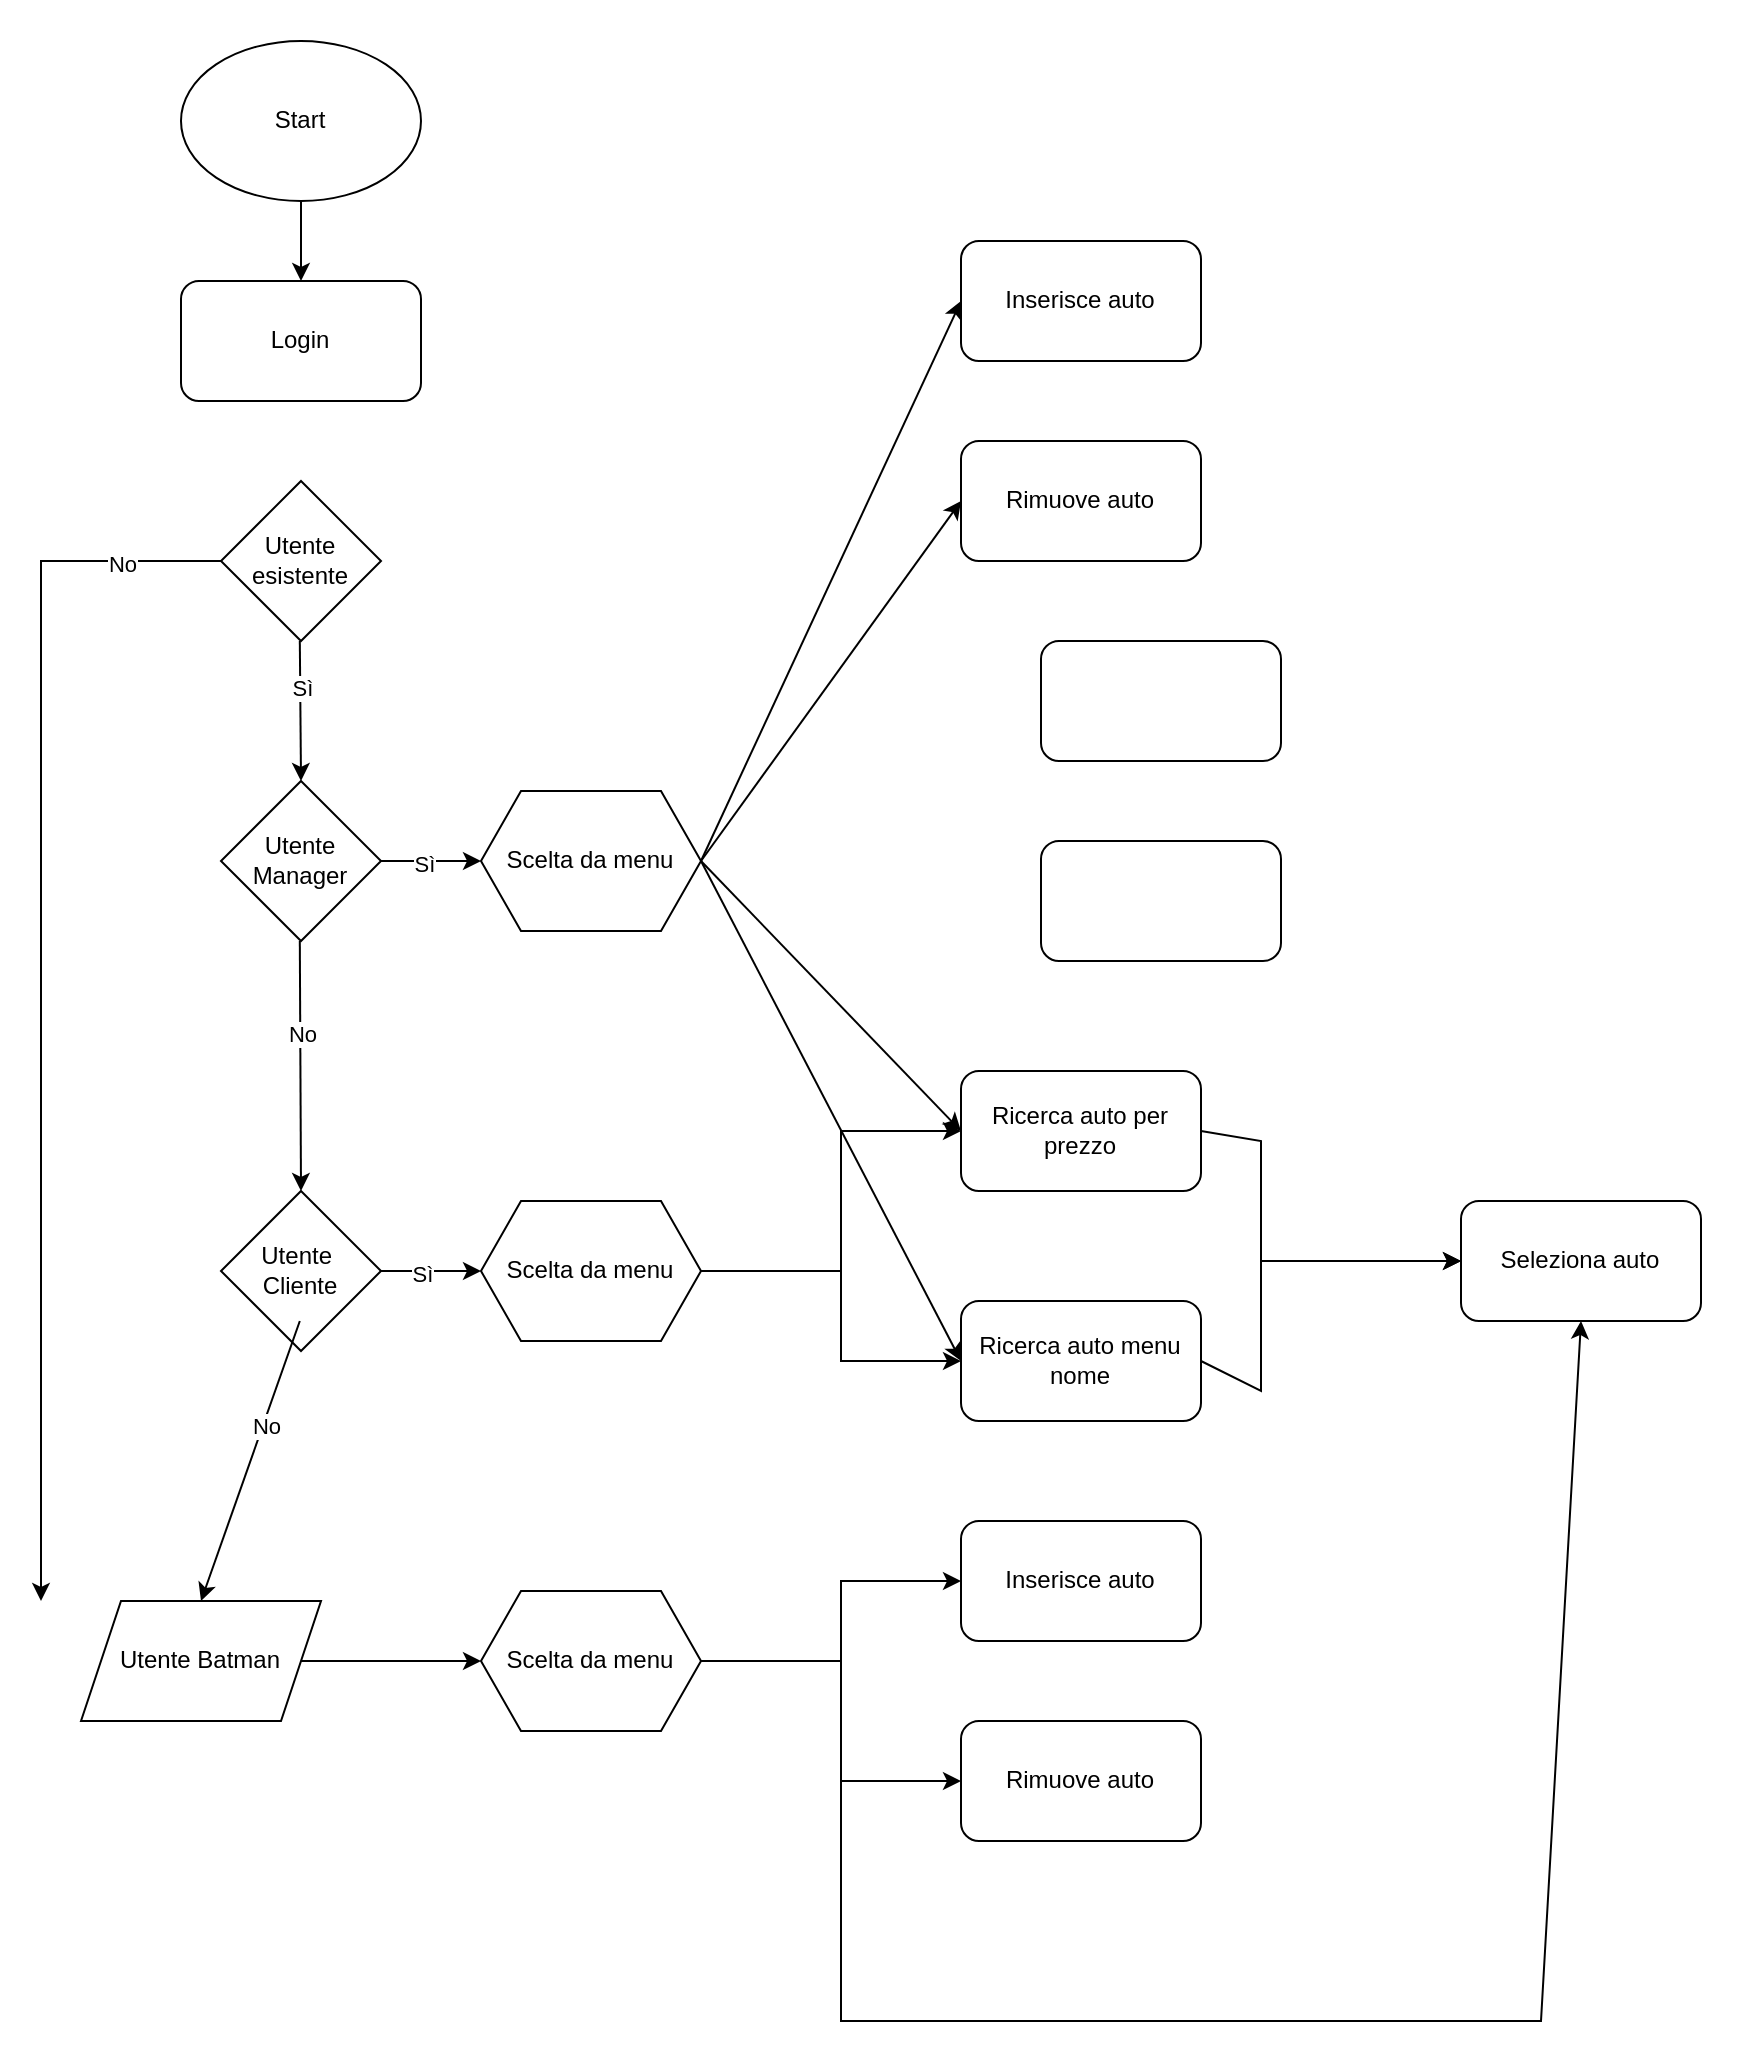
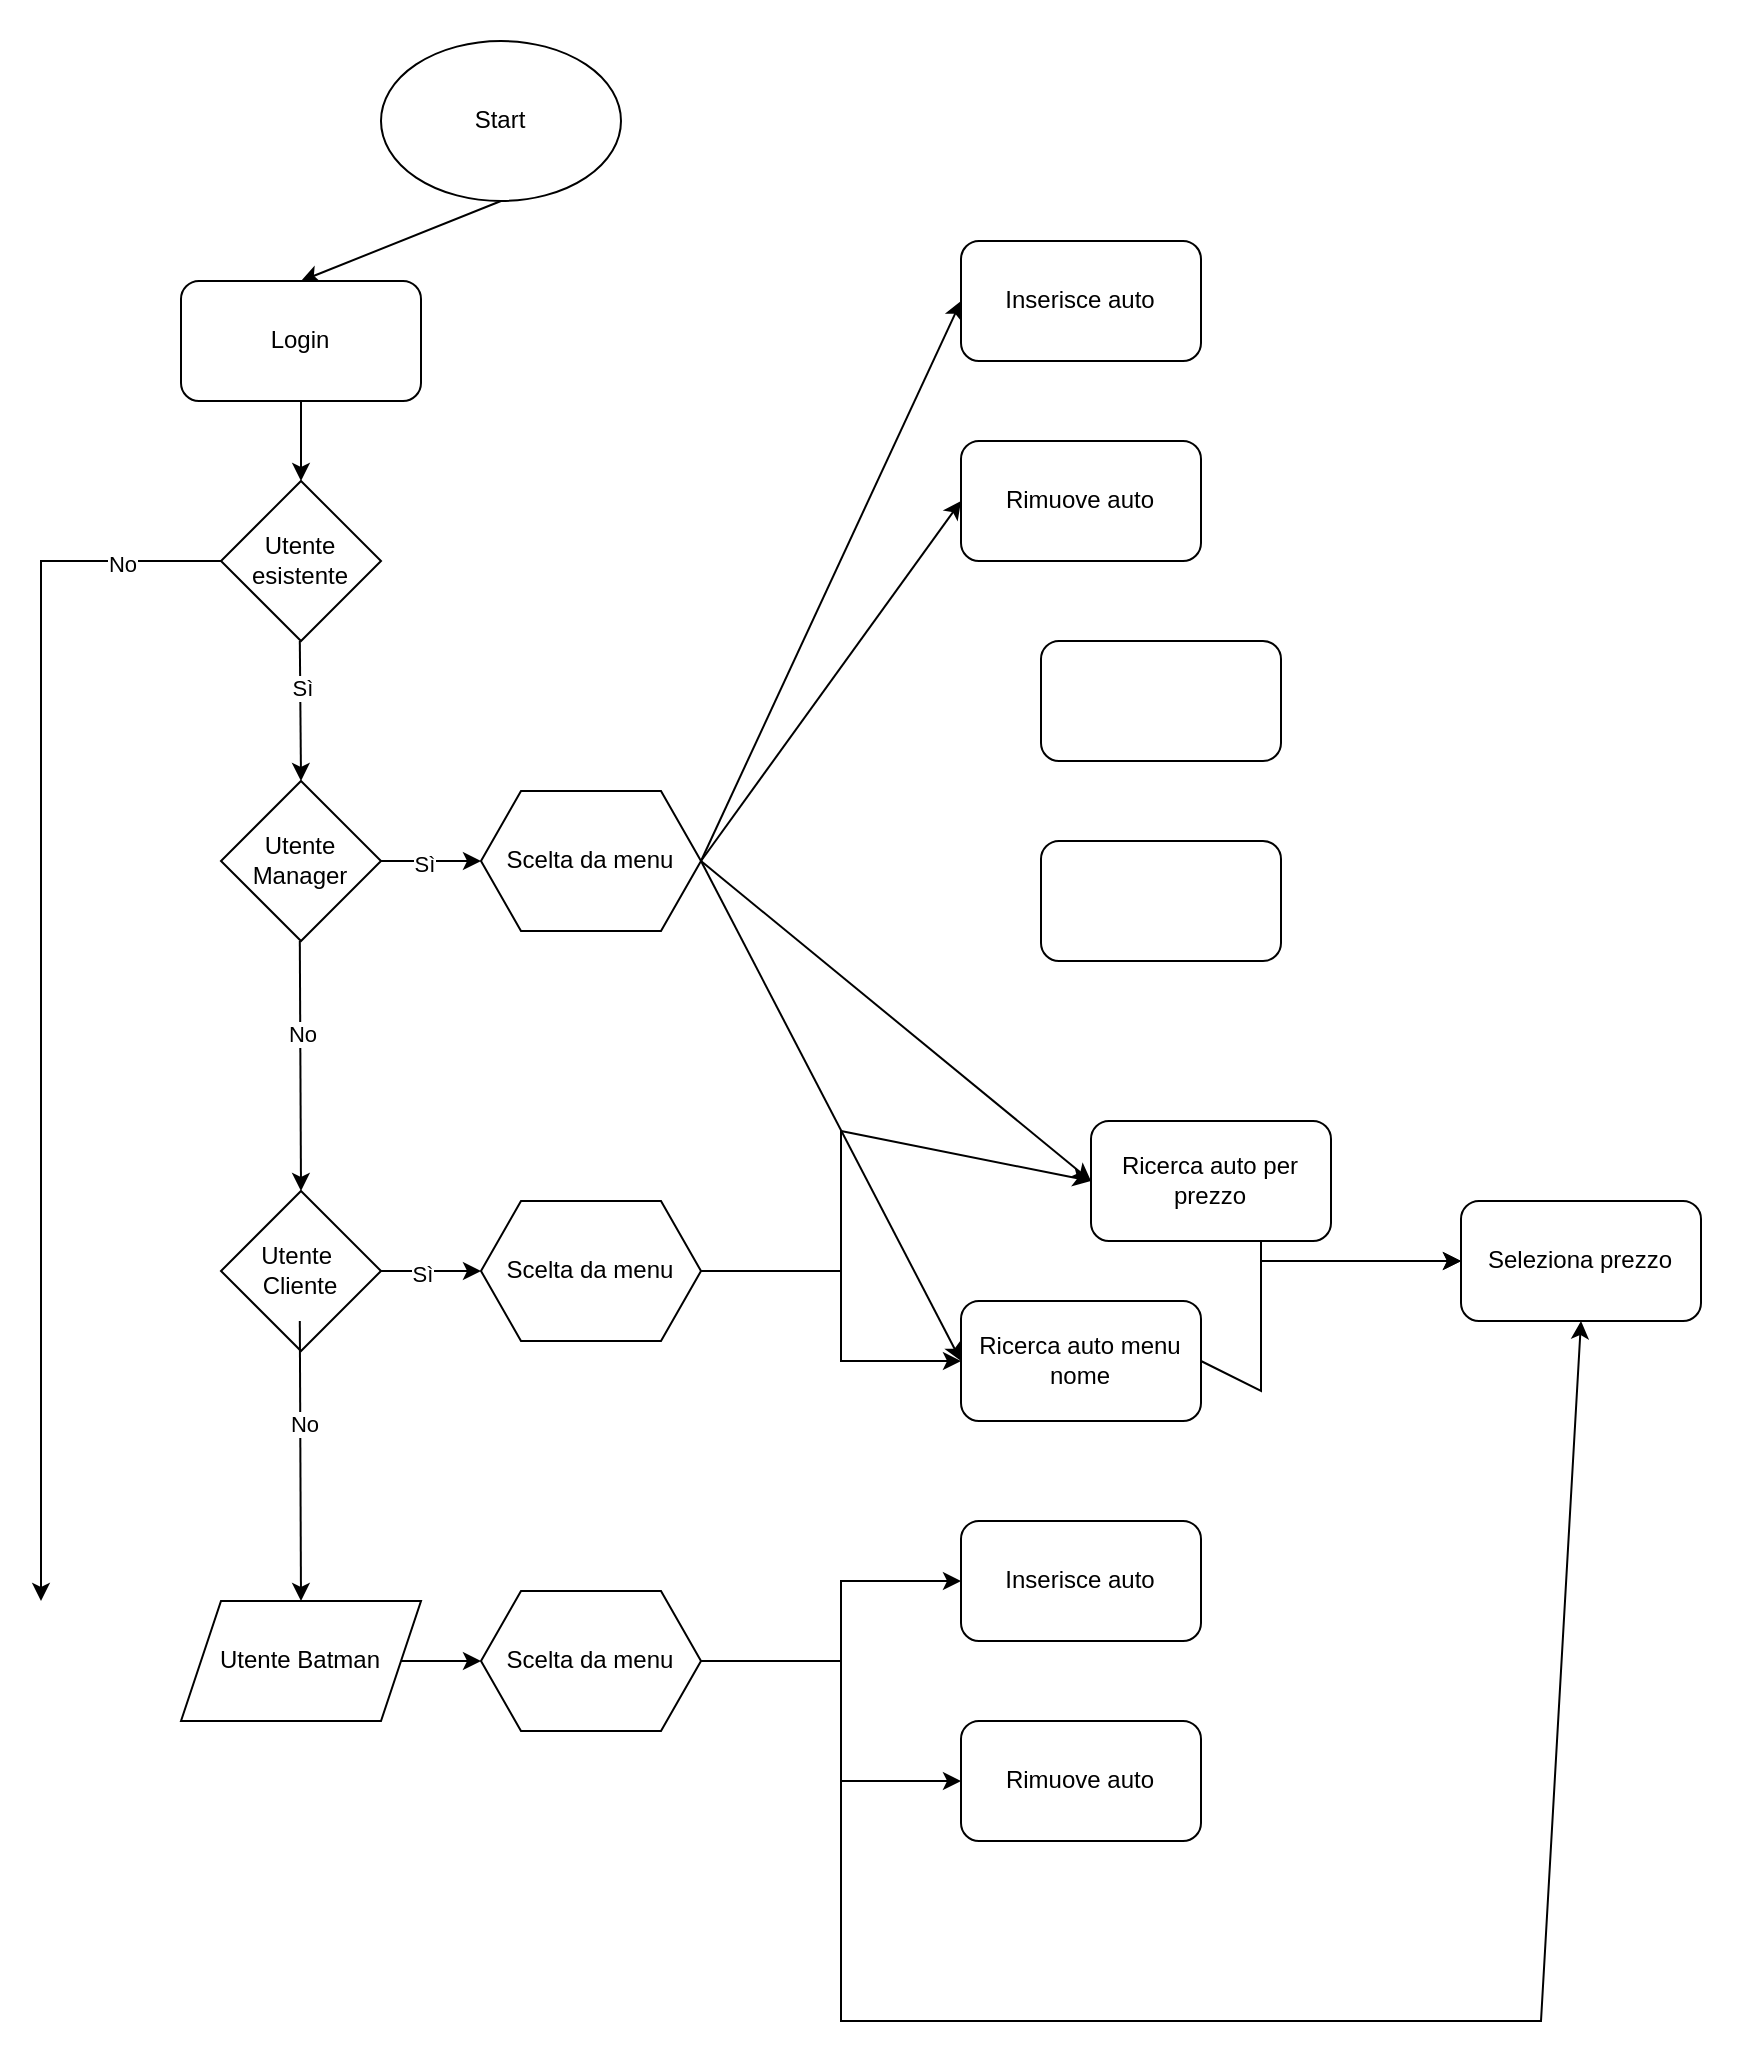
- <mxCell id="2" value="Start" style="ellipse;whiteSpace=wrap;html=1;" vertex="1" parent="1"><mxGeometry x="90" width="120" height="80" as="geometry" y="20" /></mxCell>
+ <mxCell id="2" value="Start" style="ellipse;whiteSpace=wrap;html=1;" vertex="1" parent="1"><mxGeometry x="190" y="20" width="120" height="80" as="geometry" /></mxCell>
+ <mxCell id="7" value="" style="endArrow=classic;html=1;rounded=0;exitX=0.5;exitY=1;exitDx=0;exitDy=0;entryX=0.5;entryY=0;entryDx=0;entryDy=0;" edge="1" parent="1" source="28" target="6"><mxGeometry width="50" height="50" relative="1" as="geometry"><mxPoint x="149.41" y="200" as="sourcePoint" /><mxPoint x="149.41" y="240" as="targetPoint" /></mxGeometry></mxCell>
- <mxCell id="33" value="Ricerca auto per prezzo" style="rounded=1;whiteSpace=wrap;html=1;" vertex="1" parent="1"><mxGeometry x="480" y="535" width="120" height="60" as="geometry" /></mxCell>
+ <mxCell id="33" value="Ricerca auto per prezzo" style="rounded=1;whiteSpace=wrap;html=1;" vertex="1" parent="1"><mxGeometry x="545" y="560" width="120" height="60" as="geometry" /></mxCell>
- <mxCell id="35" value="Seleziona auto" style="rounded=1;whiteSpace=wrap;html=1;" vertex="1" parent="1"><mxGeometry x="730" y="600" width="120" height="60" as="geometry" /></mxCell>
+ <mxCell id="35" value="Seleziona prezzo" style="rounded=1;whiteSpace=wrap;html=1;" vertex="1" parent="1"><mxGeometry x="730" y="600" width="120" height="60" as="geometry" /></mxCell>
- <mxCell id="26" value="Utente Batman" style="shape=parallelogram;perimeter=parallelogramPerimeter;whiteSpace=wrap;html=1;fixedSize=1;" vertex="1" parent="1"><mxGeometry x="40" y="800" width="120" height="60" as="geometry" /></mxCell>
+ <mxCell id="26" value="Utente Batman" style="shape=parallelogram;perimeter=parallelogramPerimeter;whiteSpace=wrap;html=1;fixedSize=1;" vertex="1" parent="1"><mxGeometry x="90" y="800" width="120" height="60" as="geometry" /></mxCell>
